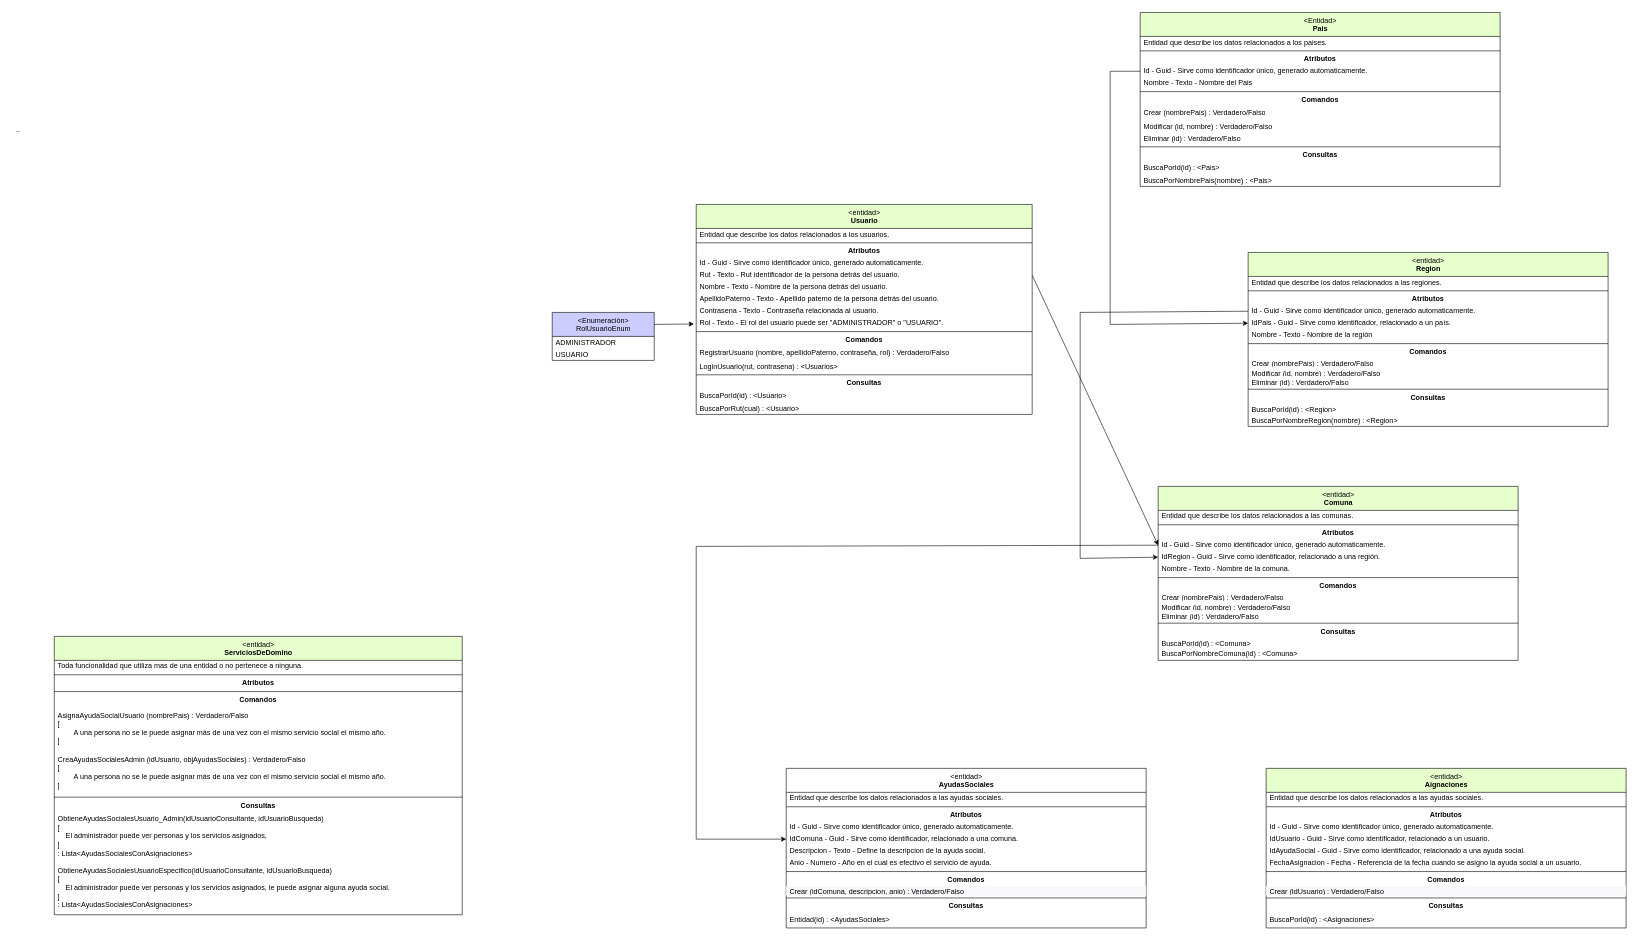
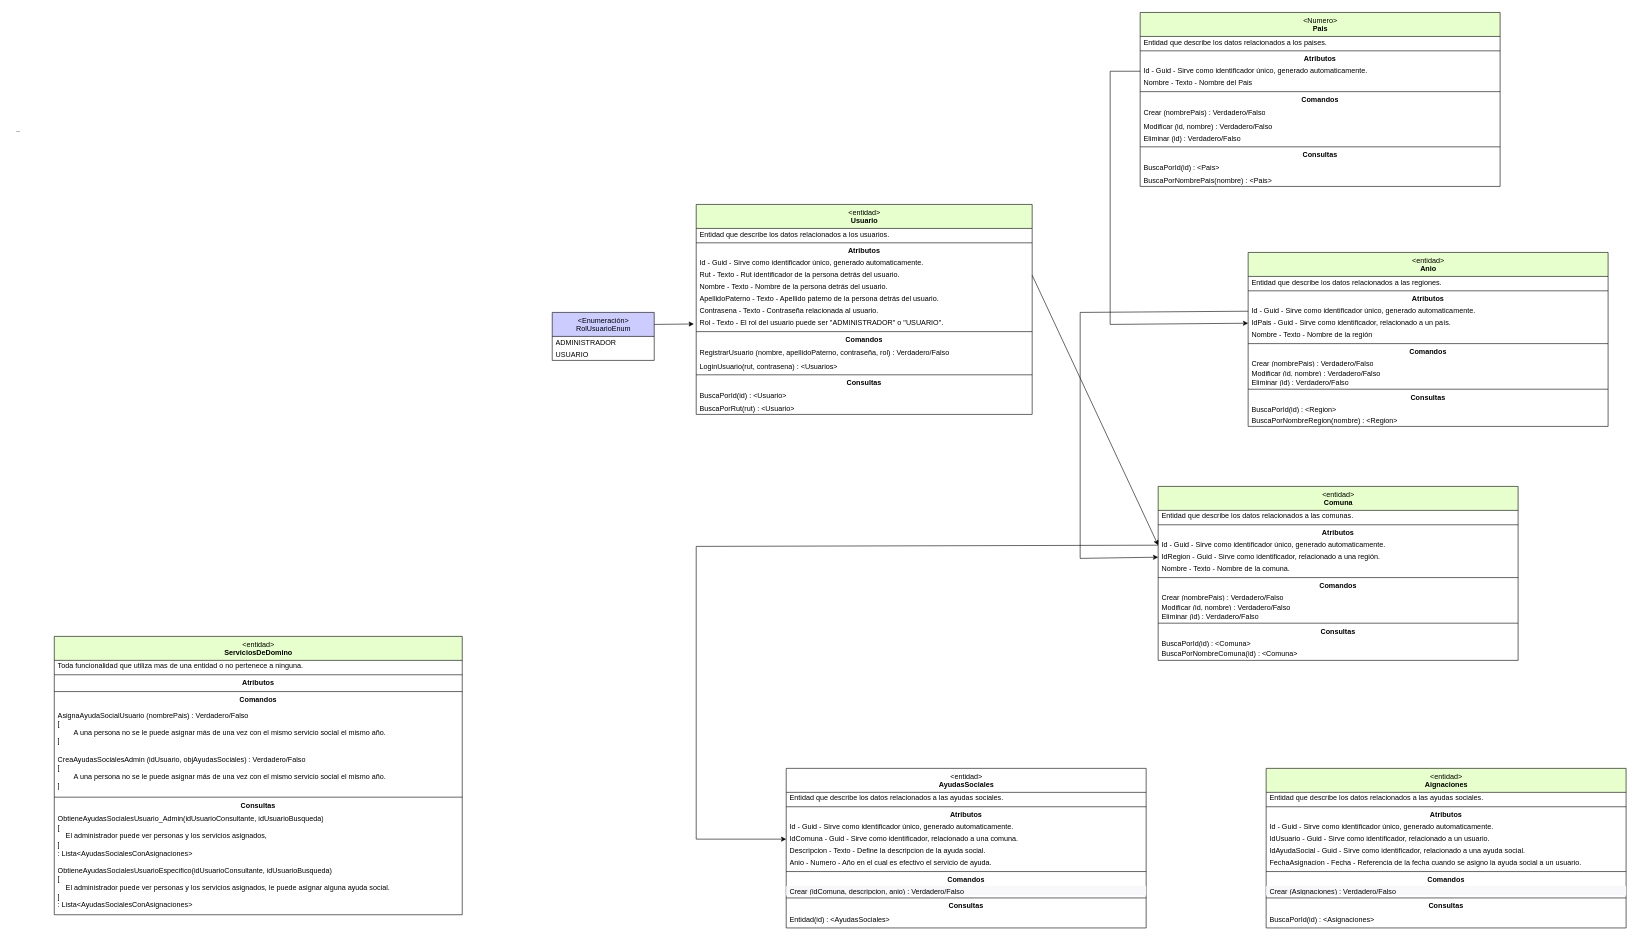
- <mxCell id="25" value="&amp;lt;Entidad&amp;gt;&lt;br&gt;&lt;b&gt;Pais&lt;/b&gt;" style="swimlane;fontStyle=0;align=center;verticalAlign=top;childLayout=stackLayout;horizontal=1;startSize=40;horizontalStack=0;resizeParent=1;resizeParentMax=0;resizeLast=0;collapsible=0;marginBottom=0;html=1;fillColor=#E6FFCC;" parent="1" vertex="1"><mxGeometry x="1900" y="20" width="600" height="290" as="geometry" /></mxCell>
+ <mxCell id="25" value="&amp;lt;Numero&amp;gt;&lt;br&gt;&lt;b&gt;Pais&lt;/b&gt;" style="swimlane;fontStyle=0;align=center;verticalAlign=top;childLayout=stackLayout;horizontal=1;startSize=40;horizontalStack=0;resizeParent=1;resizeParentMax=0;resizeLast=0;collapsible=0;marginBottom=0;html=1;fillColor=#E6FFCC;" parent="1" vertex="1"><mxGeometry x="1900" y="20" width="600" height="290" as="geometry" /></mxCell>
- <mxCell id="40" value="&amp;lt;entidad&amp;gt;&lt;br&gt;&lt;b&gt;Region&lt;/b&gt;" style="swimlane;fontStyle=0;align=center;verticalAlign=top;childLayout=stackLayout;horizontal=1;startSize=40;horizontalStack=0;resizeParent=1;resizeParentMax=0;resizeLast=0;collapsible=0;marginBottom=0;html=1;fillColor=#E6FFCC;" parent="1" vertex="1"><mxGeometry x="2080" y="420" width="600" height="290" as="geometry" /></mxCell>
+ <mxCell id="40" value="&amp;lt;entidad&amp;gt;&lt;br&gt;&lt;b&gt;Anio&lt;/b&gt;" style="swimlane;fontStyle=0;align=center;verticalAlign=top;childLayout=stackLayout;horizontal=1;startSize=40;horizontalStack=0;resizeParent=1;resizeParentMax=0;resizeLast=0;collapsible=0;marginBottom=0;html=1;fillColor=#E6FFCC;" parent="1" vertex="1"><mxGeometry x="2080" y="420" width="600" height="290" as="geometry" /></mxCell>
- <mxCell id="20" value="BuscaPorRut(cual) : &amp;lt;Usuario&amp;gt;" style="text;html=1;strokeColor=none;fillColor=none;align=left;verticalAlign=middle;spacingLeft=4;spacingRight=4;overflow=hidden;rotatable=0;points=[[0,0.5],[1,0.5]];portConstraint=eastwest;" parent="3" vertex="1"><mxGeometry y="330" width="560" height="20" as="geometry" /></mxCell>
+ <mxCell id="20" value="BuscaPorRut(rut) : &amp;lt;Usuario&amp;gt;" style="text;html=1;strokeColor=none;fillColor=none;align=left;verticalAlign=middle;spacingLeft=4;spacingRight=4;overflow=hidden;rotatable=0;points=[[0,0.5],[1,0.5]];portConstraint=eastwest;" parent="3" vertex="1"><mxGeometry y="330" width="560" height="20" as="geometry" /></mxCell>
- <mxCell id="99" value="&lt;div&gt;Crear (IdUsuario&lt;span style=&quot;background-color: initial;&quot;&gt;) : Verdadero/Falso&lt;/span&gt;&lt;/div&gt;" style="text;html=1;strokeColor=none;fillColor=#F8F8FA;align=left;verticalAlign=middle;spacingLeft=4;spacingRight=4;overflow=hidden;rotatable=0;points=[[0,0.5],[1,0.5]];portConstraint=eastwest;" vertex="1" parent="89"><mxGeometry y="196" width="600" height="16" as="geometry" /></mxCell>
+ <mxCell id="99" value="&lt;div&gt;Crear (Asignaciones&lt;span style=&quot;background-color: initial;&quot;&gt;) : Verdadero/Falso&lt;/span&gt;&lt;/div&gt;" style="text;html=1;strokeColor=none;fillColor=#F8F8FA;align=left;verticalAlign=middle;spacingLeft=4;spacingRight=4;overflow=hidden;rotatable=0;points=[[0,0.5],[1,0.5]];portConstraint=eastwest;" vertex="1" parent="89"><mxGeometry y="196" width="600" height="16" as="geometry" /></mxCell>
